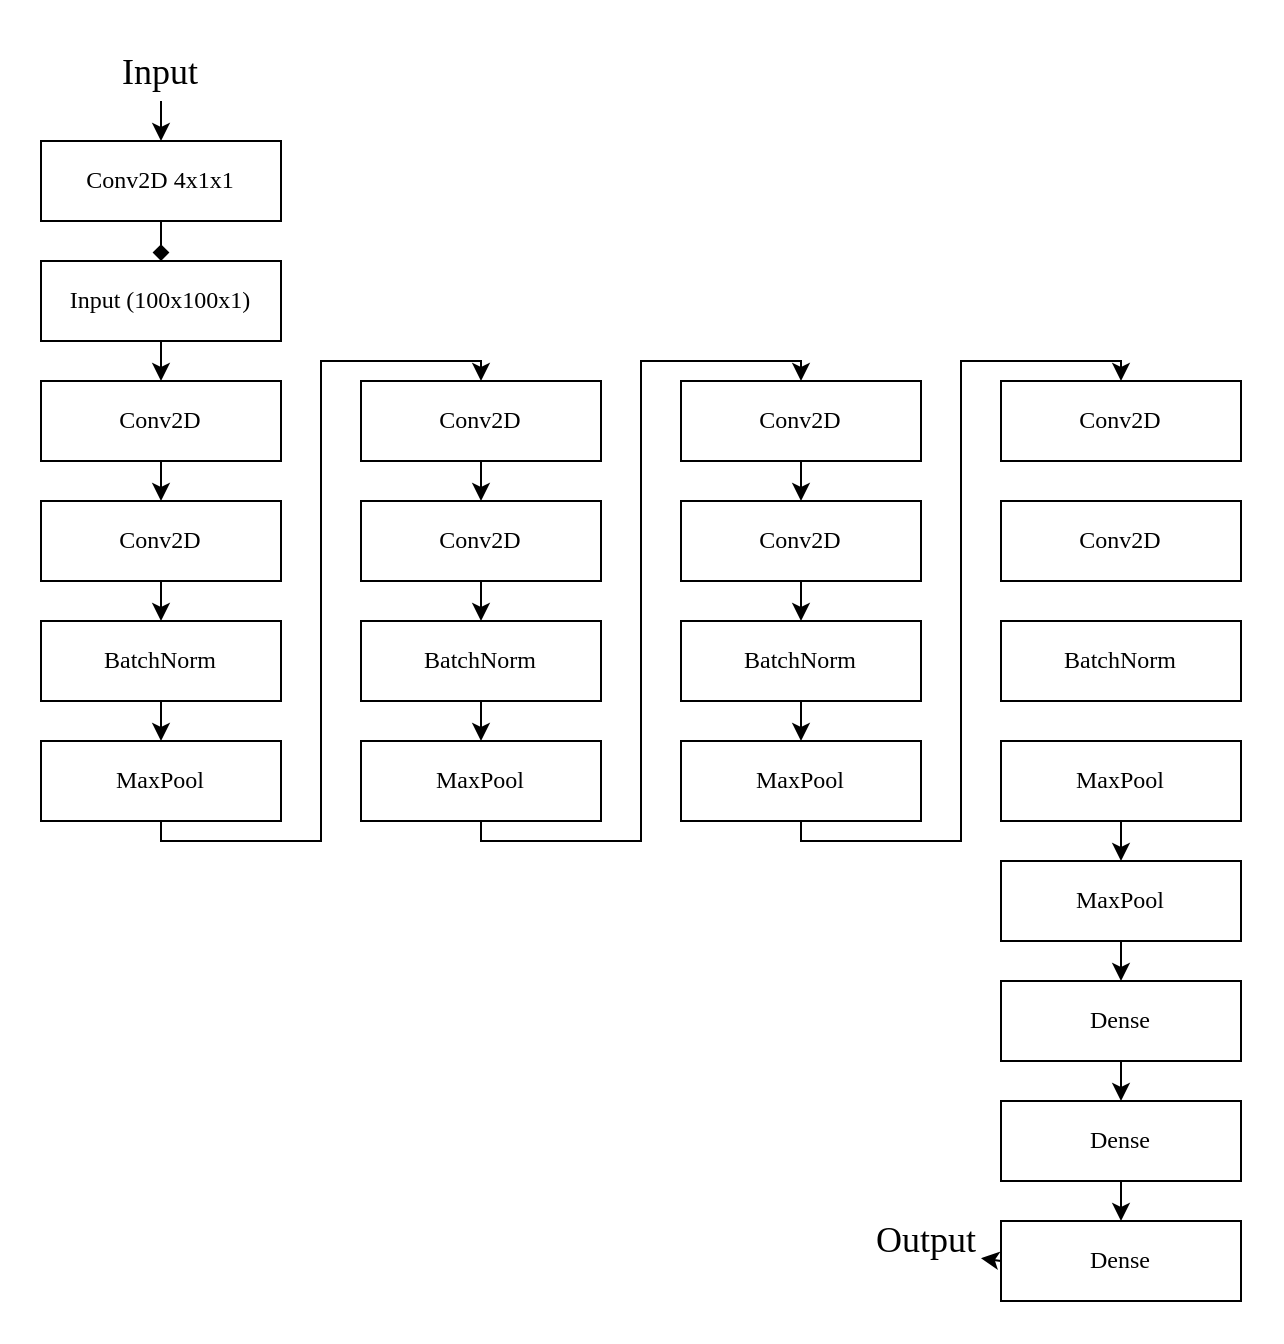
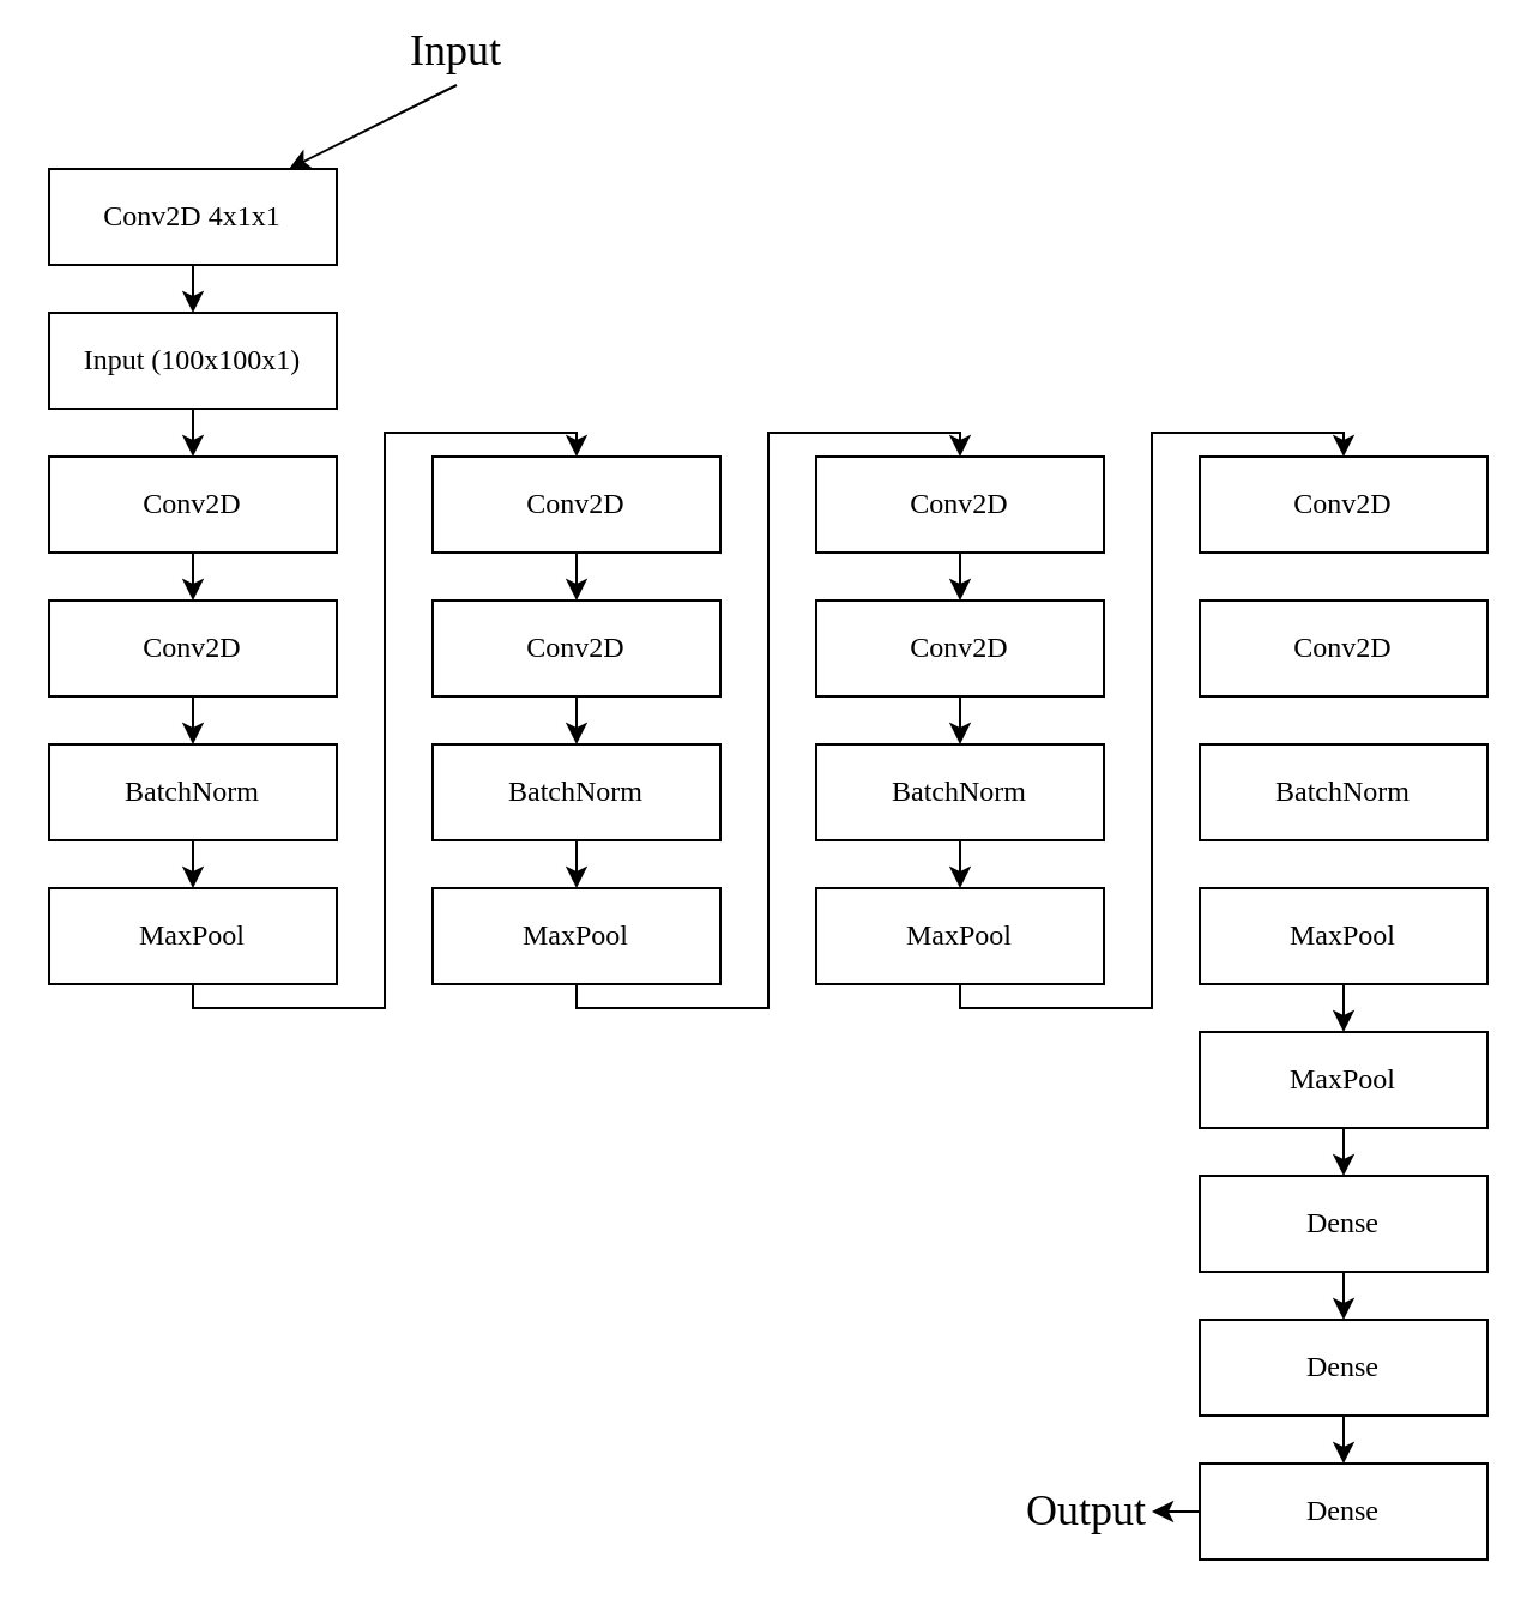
- <mxCell id="44" value="Input" style="text;html=1;strokeColor=none;fillColor=none;align=center;verticalAlign=bottom;whiteSpace=wrap;rounded=0;fontSize=18;fontFamily=Times New Roman;" vertex="1" parent="1"><mxGeometry x="20" y="20" width="120" height="30" as="geometry" /></mxCell>
+ <mxCell id="44" value="Input" style="text;html=1;strokeColor=none;fillColor=none;align=center;verticalAlign=bottom;whiteSpace=wrap;rounded=0;fontSize=18;fontFamily=Times New Roman;" vertex="1" parent="1"><mxGeometry x="130" y="5" width="120" height="30" as="geometry" /></mxCell>
- <mxCell id="2" value="" style="edgeStyle=none;html=1;exitX=0.5;exitY=1;exitDx=0;exitDy=0;entryX=0.5;entryY=0;entryDx=0;entryDy=0;fontFamily=Times New Roman;endArrow=diamond;" edge="1" parent="1" source="3" target="5"><mxGeometry relative="1" as="geometry" /></mxCell>
+ <mxCell id="2" value="" style="edgeStyle=none;html=1;exitX=0.5;exitY=1;exitDx=0;exitDy=0;entryX=0.5;entryY=0;entryDx=0;entryDy=0;fontFamily=Times New Roman;" edge="1" parent="1" source="3" target="5"><mxGeometry relative="1" as="geometry" /></mxCell>
- <mxCell id="45" value="Output" style="text;html=1;strokeColor=none;fillColor=none;align=right;verticalAlign=middle;whiteSpace=wrap;rounded=0;fontSize=18;fontFamily=Times New Roman;" vertex="1" parent="1"><mxGeometry x="370" y="600" width="120" height="40" as="geometry" /></mxCell>
+ <mxCell id="45" value="Output" style="text;html=1;strokeColor=none;fillColor=none;align=right;verticalAlign=middle;whiteSpace=wrap;rounded=0;fontSize=18;fontFamily=Times New Roman;" vertex="1" parent="1"><mxGeometry x="360" y="610" width="120" height="40" as="geometry" /></mxCell>
